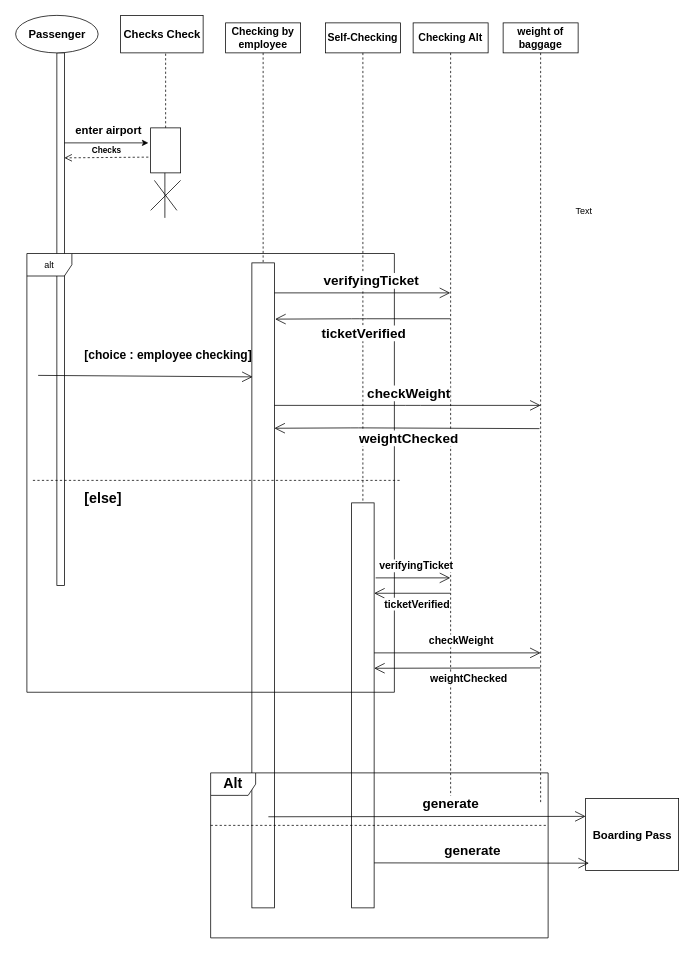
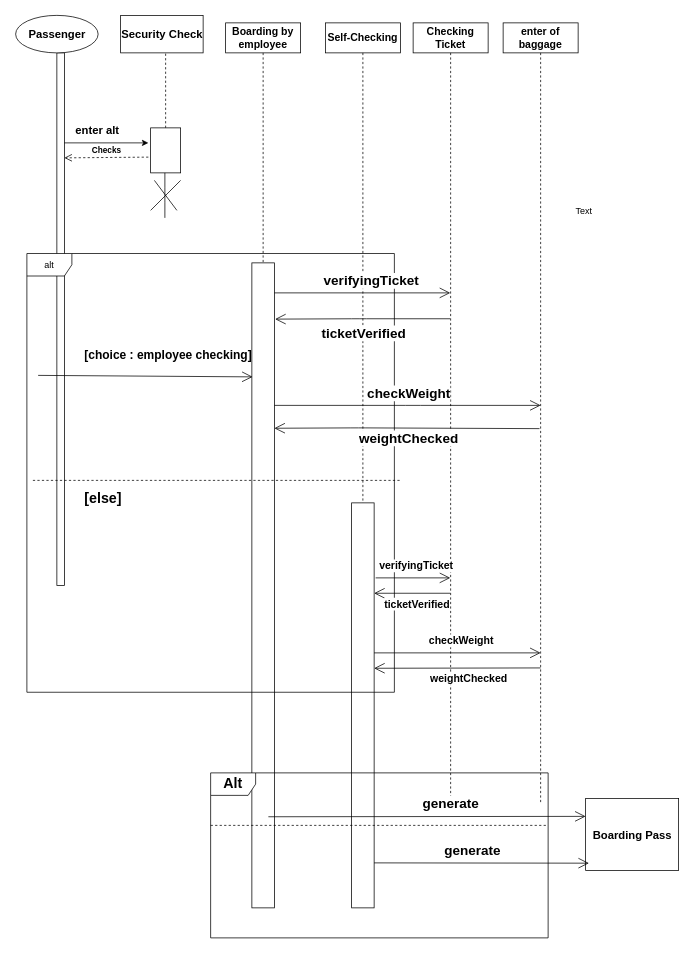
- <mxCell id="2" value="&lt;b&gt;&lt;font style=&quot;font-size: 15px&quot;&gt;Checks Check&lt;/font&gt;&lt;/b&gt;" style="html=1;" parent="1" vertex="1"><mxGeometry x="160" y="20" width="110" height="50" as="geometry" /></mxCell>
+ <mxCell id="2" value="&lt;b&gt;&lt;font style=&quot;font-size: 15px&quot;&gt;Security Check&lt;/font&gt;&lt;/b&gt;" style="html=1;" parent="1" vertex="1"><mxGeometry x="160" y="20" width="110" height="50" as="geometry" /></mxCell>
- <mxCell id="9" value="&lt;b&gt;&lt;font style=&quot;font-size: 14px&quot;&gt;Checking by employee&lt;/font&gt;&lt;/b&gt;" style="shape=umlLifeline;perimeter=lifelinePerimeter;whiteSpace=wrap;html=1;container=1;collapsible=0;recursiveResize=0;outlineConnect=0;" parent="1" vertex="1"><mxGeometry x="300" y="30" width="100" height="320" as="geometry" /></mxCell>
+ <mxCell id="9" value="&lt;b&gt;&lt;font style=&quot;font-size: 14px&quot;&gt;Boarding by employee&lt;/font&gt;&lt;/b&gt;" style="shape=umlLifeline;perimeter=lifelinePerimeter;whiteSpace=wrap;html=1;container=1;collapsible=0;recursiveResize=0;outlineConnect=0;" parent="1" vertex="1"><mxGeometry x="300" y="30" width="100" height="320" as="geometry" /></mxCell>
- <mxCell id="18" value="&lt;b&gt;&lt;font style=&quot;font-size: 14px&quot;&gt;Checking Alt&lt;/font&gt;&lt;/b&gt;" style="shape=umlLifeline;perimeter=lifelinePerimeter;whiteSpace=wrap;html=1;container=1;collapsible=0;recursiveResize=0;outlineConnect=0;size=40;" parent="1" vertex="1"><mxGeometry x="550" y="30" width="100" height="1040" as="geometry" /></mxCell>
+ <mxCell id="18" value="&lt;b&gt;&lt;font style=&quot;font-size: 14px&quot;&gt;Checking Ticket&lt;/font&gt;&lt;/b&gt;" style="shape=umlLifeline;perimeter=lifelinePerimeter;whiteSpace=wrap;html=1;container=1;collapsible=0;recursiveResize=0;outlineConnect=0;size=40;" parent="1" vertex="1"><mxGeometry x="550" y="30" width="100" height="1040" as="geometry" /></mxCell>
- <mxCell id="19" value="&lt;b&gt;&lt;font style=&quot;font-size: 14px&quot;&gt;weight of baggage&lt;/font&gt;&lt;/b&gt;" style="shape=umlLifeline;perimeter=lifelinePerimeter;whiteSpace=wrap;html=1;container=1;collapsible=0;recursiveResize=0;outlineConnect=0;size=40;" parent="1" vertex="1"><mxGeometry x="670" y="30" width="100" height="1040" as="geometry" /></mxCell>
+ <mxCell id="19" value="&lt;b&gt;&lt;font style=&quot;font-size: 14px&quot;&gt;enter of baggage&lt;/font&gt;&lt;/b&gt;" style="shape=umlLifeline;perimeter=lifelinePerimeter;whiteSpace=wrap;html=1;container=1;collapsible=0;recursiveResize=0;outlineConnect=0;size=40;" parent="1" vertex="1"><mxGeometry x="670" y="30" width="100" height="1040" as="geometry" /></mxCell>
- <mxCell id="13" value="&lt;font style=&quot;font-size: 15px&quot;&gt;enter &lt;font style=&quot;font-size: 15px&quot;&gt;airport&lt;/font&gt;&lt;/font&gt;" style="text;html=1;resizable=0;points=[];autosize=1;align=left;verticalAlign=top;spacingTop=-4;fontStyle=1;fontSize=17;" parent="1" vertex="1"><mxGeometry x="97.5" y="160" width="100" height="20" as="geometry" /></mxCell>
+ <mxCell id="13" value="&lt;font style=&quot;font-size: 15px&quot;&gt;enter &lt;font style=&quot;font-size: 15px&quot;&gt;alt&lt;/font&gt;&lt;/font&gt;" style="text;html=1;resizable=0;points=[];autosize=1;align=left;verticalAlign=top;spacingTop=-4;fontStyle=1;fontSize=17;" parent="1" vertex="1"><mxGeometry x="97.5" y="160" width="100" height="20" as="geometry" /></mxCell>
